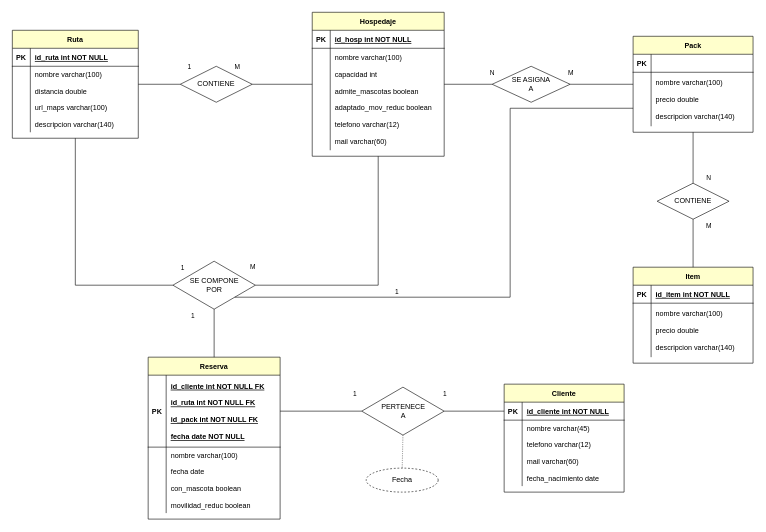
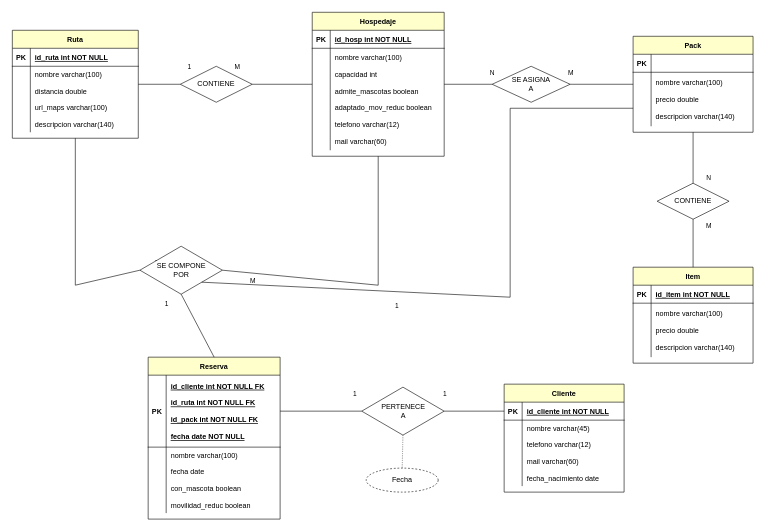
- <mxCell id="50" value="SE COMPONE&lt;div&gt;POR&lt;/div&gt;" style="shape=rhombus;perimeter=rhombusPerimeter;whiteSpace=wrap;html=1;align=center;" vertex="1" parent="1"><mxGeometry x="287.71" y="435" width="137.5" height="80" as="geometry" /></mxCell>
+ <mxCell id="50" value="SE COMPONE&lt;div&gt;POR&lt;/div&gt;" style="shape=rhombus;perimeter=rhombusPerimeter;whiteSpace=wrap;html=1;align=center;" vertex="1" parent="1"><mxGeometry x="232.71" y="410" width="137.5" height="80" as="geometry" /></mxCell>
